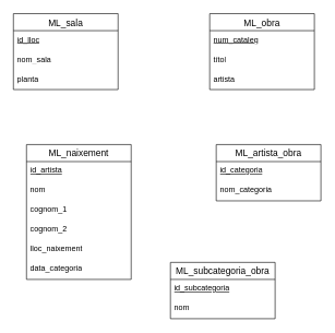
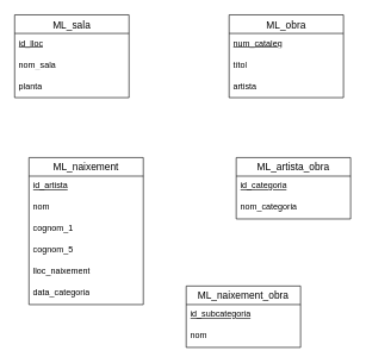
- <mxCell id="17" value="cognom_2" style="text;strokeColor=none;fillColor=none;spacingLeft=4;spacingRight=4;overflow=hidden;rotatable=0;points=[[0,0.5],[1,0.5]];portConstraint=eastwest;fontSize=12;whiteSpace=wrap;html=1;" vertex="1" parent="13"><mxGeometry y="116" width="160" height="30" as="geometry" /></mxCell>
+ <mxCell id="17" value="cognom_5" style="text;strokeColor=none;fillColor=none;spacingLeft=4;spacingRight=4;overflow=hidden;rotatable=0;points=[[0,0.5],[1,0.5]];portConstraint=eastwest;fontSize=12;whiteSpace=wrap;html=1;" vertex="1" parent="13"><mxGeometry y="116" width="160" height="30" as="geometry" /></mxCell>
- <mxCell id="20" value="ML_subcategoria_obra" style="swimlane;fontStyle=0;childLayout=stackLayout;horizontal=1;startSize=26;horizontalStack=0;resizeParent=1;resizeParentMax=0;resizeLast=0;collapsible=1;marginBottom=0;align=center;fontSize=14;" vertex="1" parent="1"><mxGeometry x="260" y="400" width="160" height="86" as="geometry" /></mxCell>
+ <mxCell id="20" value="ML_naixement_obra" style="swimlane;fontStyle=0;childLayout=stackLayout;horizontal=1;startSize=26;horizontalStack=0;resizeParent=1;resizeParentMax=0;resizeLast=0;collapsible=1;marginBottom=0;align=center;fontSize=14;" vertex="1" parent="1"><mxGeometry x="260" y="400" width="160" height="86" as="geometry" /></mxCell>
